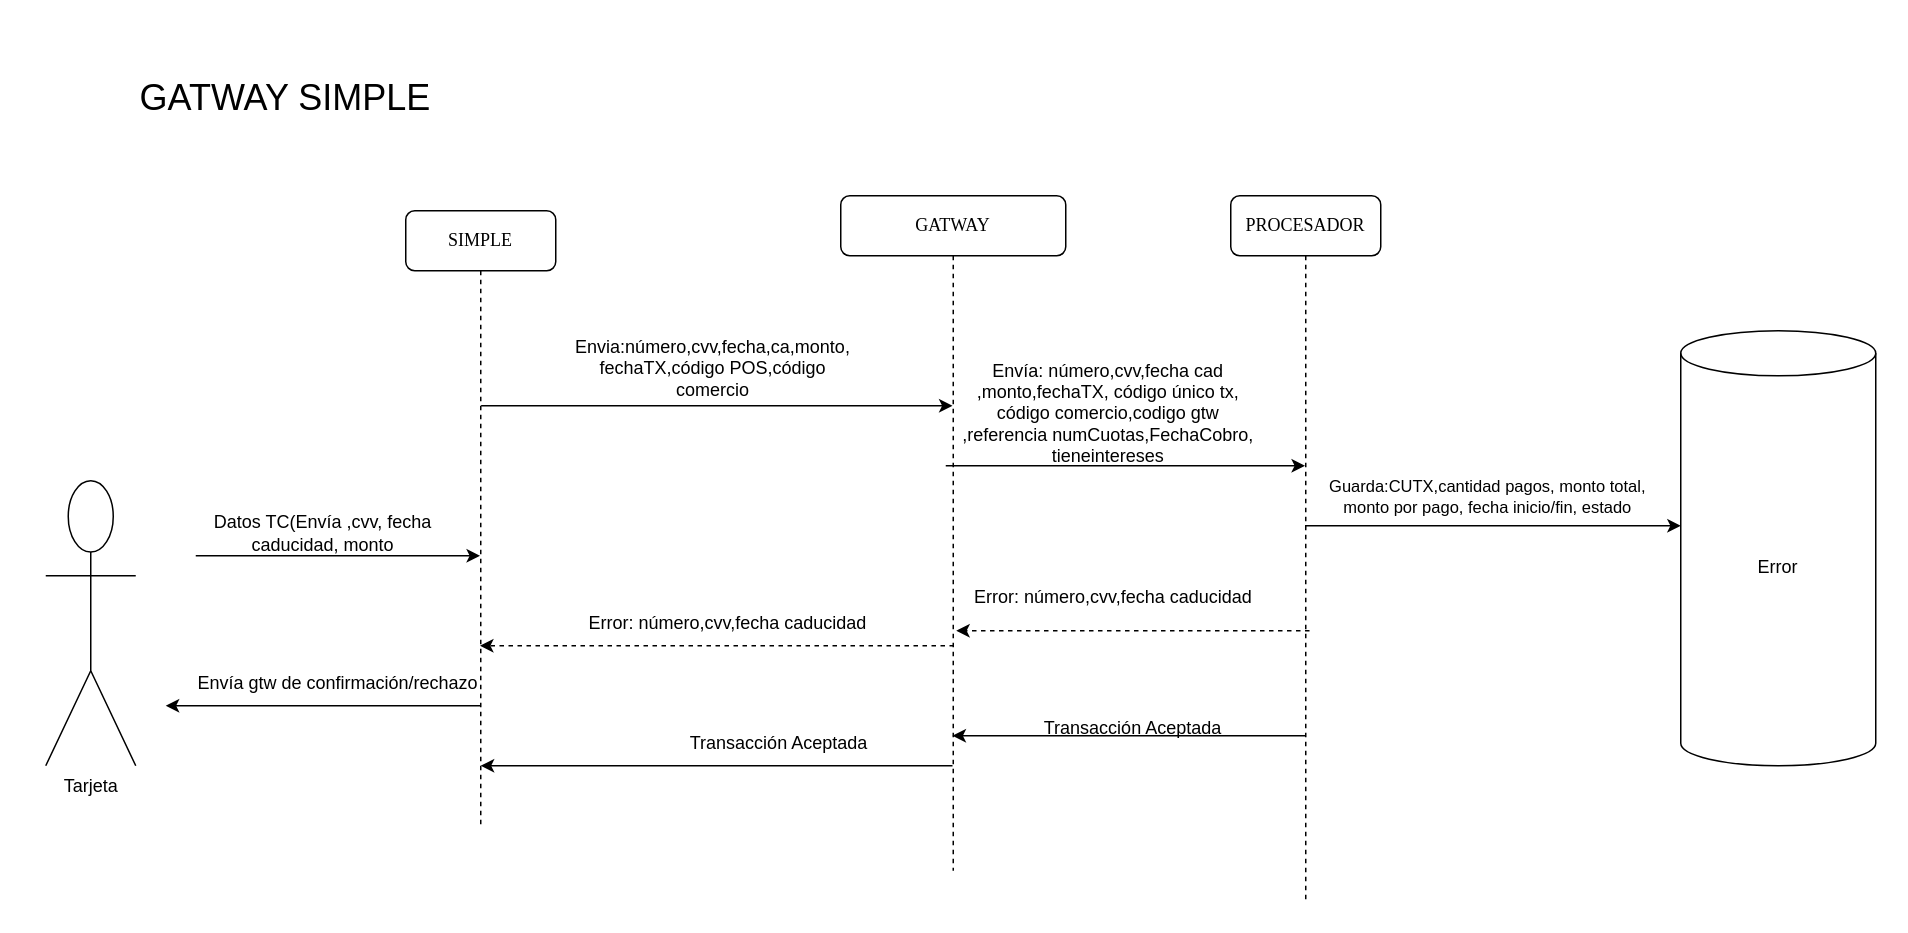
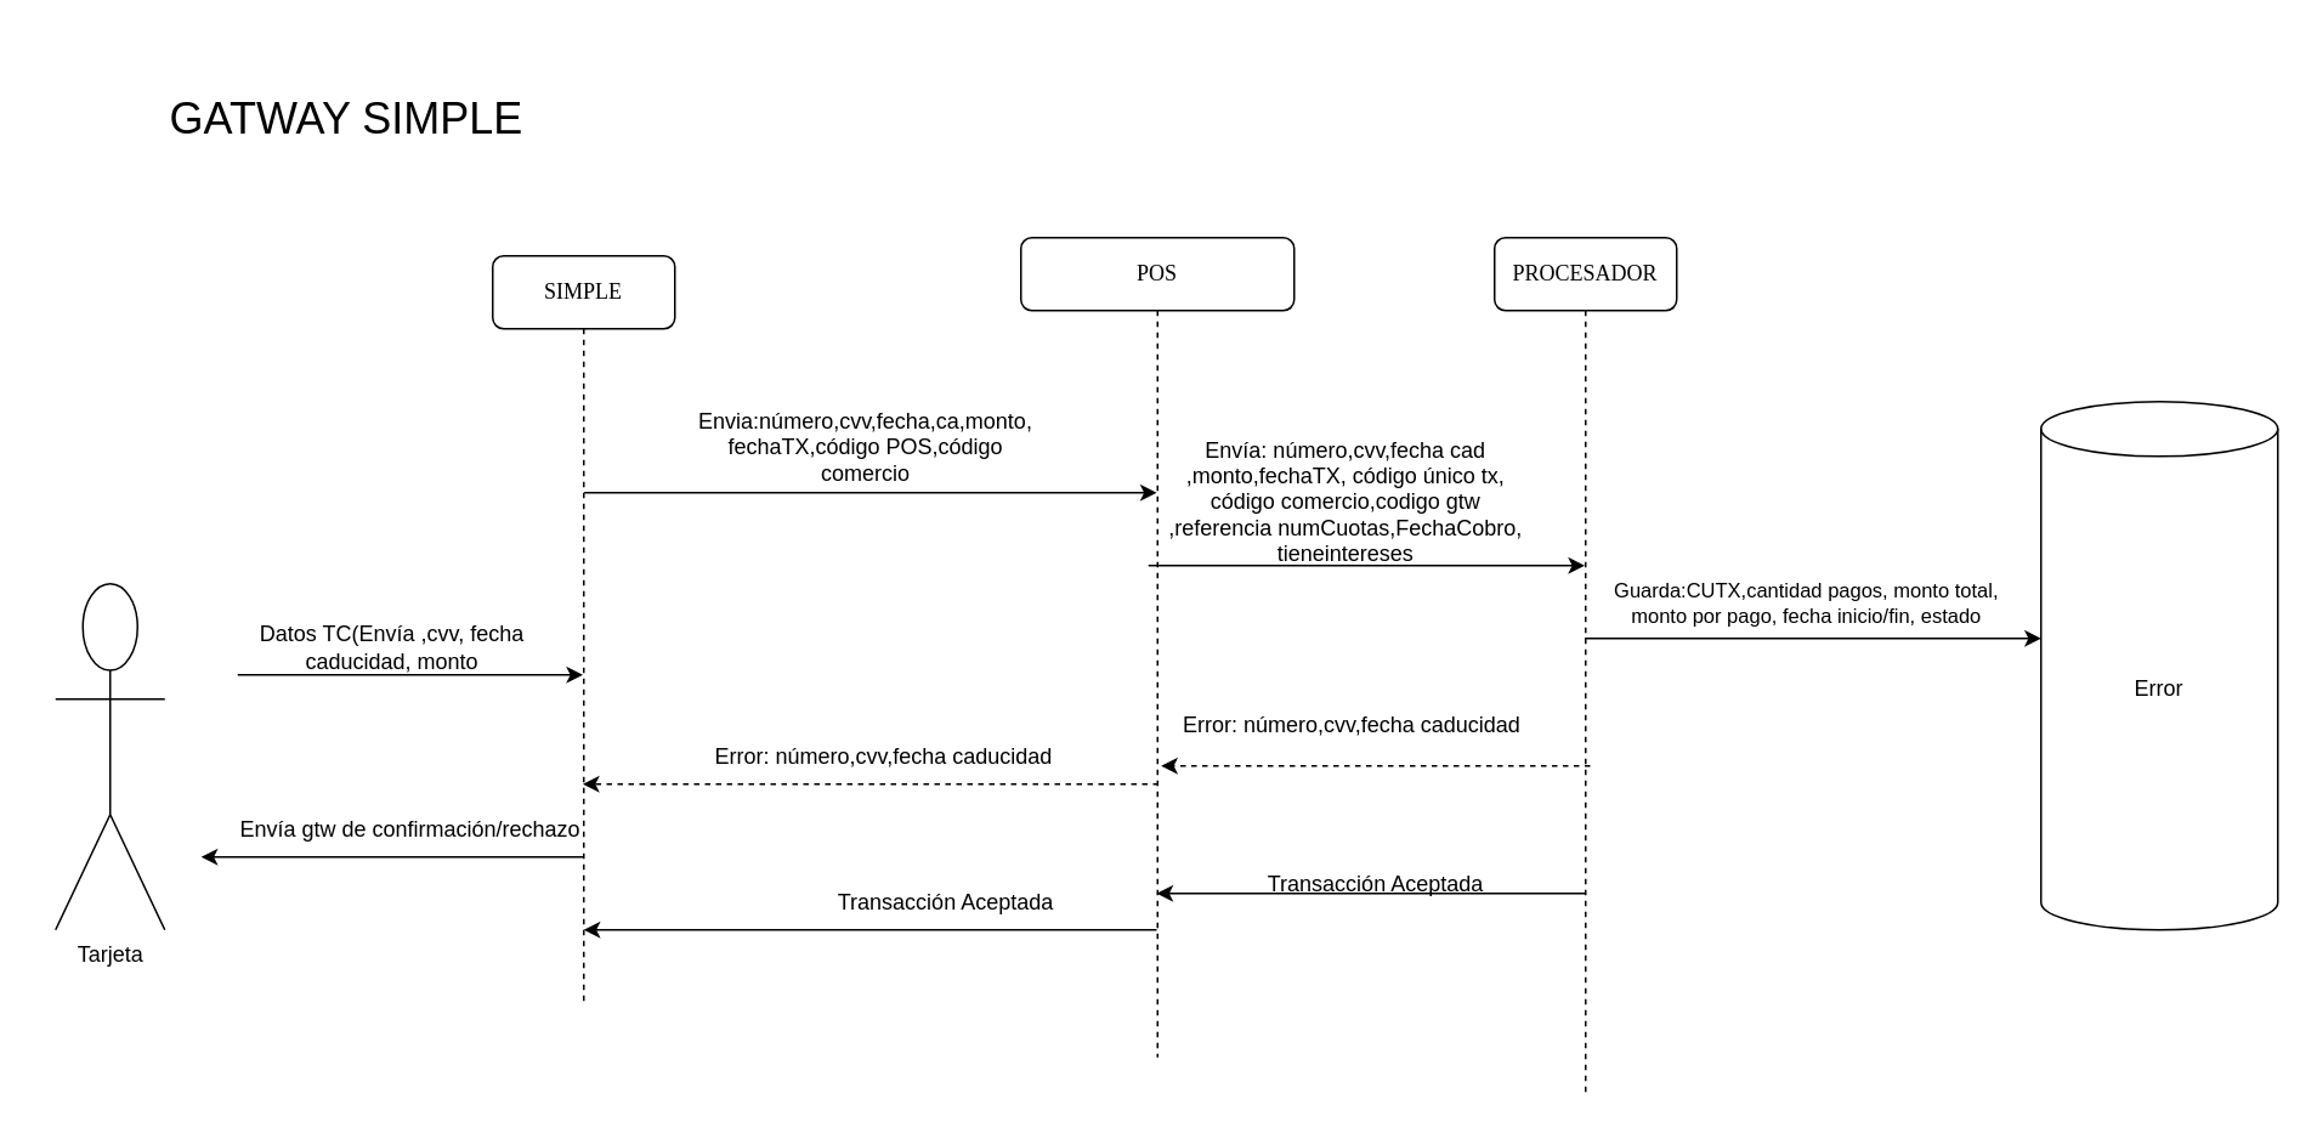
- <mxCell id="10" value="GATWAY" style="shape=umlLifeline;perimeter=lifelinePerimeter;whiteSpace=wrap;html=1;container=1;collapsible=0;recursiveResize=0;outlineConnect=0;rounded=1;shadow=0;comic=0;labelBackgroundColor=none;strokeWidth=1;fontFamily=Verdana;fontSize=12;align=center;" parent="1" vertex="1"><mxGeometry x="560" y="130" width="150" height="450" as="geometry" /></mxCell>
+ <mxCell id="10" value="POS" style="shape=umlLifeline;perimeter=lifelinePerimeter;whiteSpace=wrap;html=1;container=1;collapsible=0;recursiveResize=0;outlineConnect=0;rounded=1;shadow=0;comic=0;labelBackgroundColor=none;strokeWidth=1;fontFamily=Verdana;fontSize=12;align=center;" parent="1" vertex="1"><mxGeometry x="560" y="130" width="150" height="450" as="geometry" /></mxCell>
